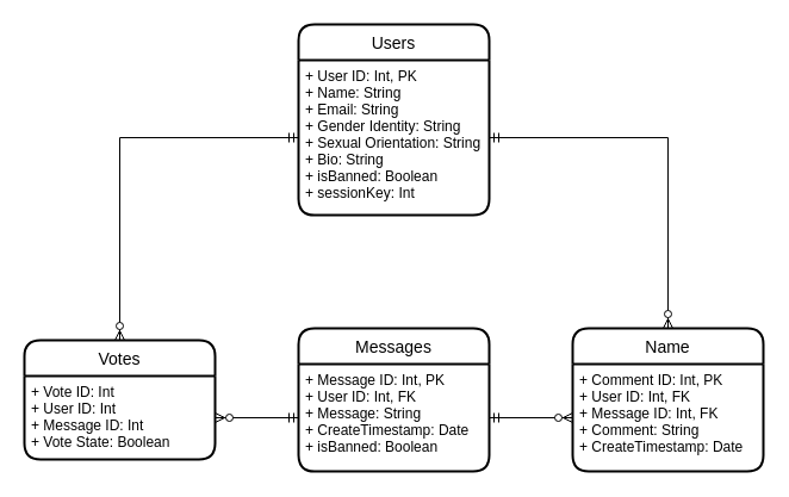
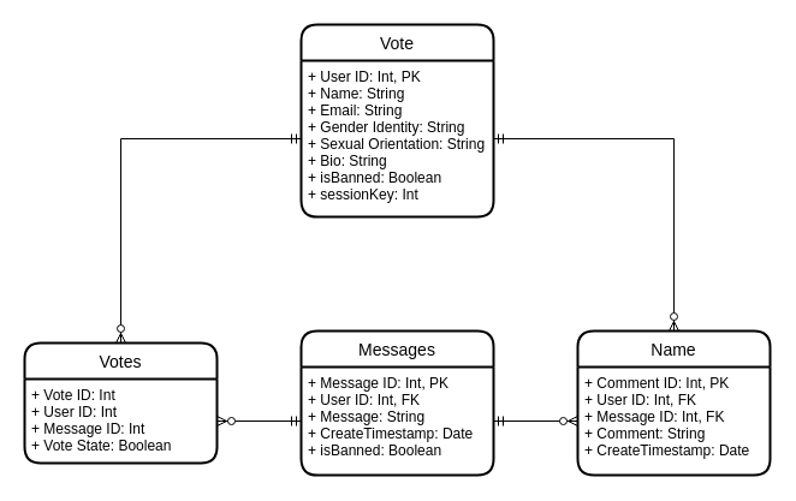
- <mxCell id="8" value="Users" style="swimlane;childLayout=stackLayout;horizontal=1;startSize=30;horizontalStack=0;rounded=1;fontSize=14;fontStyle=0;strokeWidth=2;resizeParent=0;resizeLast=1;shadow=0;dashed=0;align=center;" parent="1" vertex="1"><mxGeometry x="250" width="160" height="160" as="geometry" y="20"><mxRectangle x="170" y="210" width="100" height="30" as="alternateBounds" /></mxGeometry></mxCell>
+ <mxCell id="8" value="Vote" style="swimlane;childLayout=stackLayout;horizontal=1;startSize=30;horizontalStack=0;rounded=1;fontSize=14;fontStyle=0;strokeWidth=2;resizeParent=0;resizeLast=1;shadow=0;dashed=0;align=center;" parent="1" vertex="1"><mxGeometry x="250" width="160" height="160" as="geometry" y="20"><mxRectangle x="170" y="210" width="100" height="30" as="alternateBounds" /></mxGeometry></mxCell>
